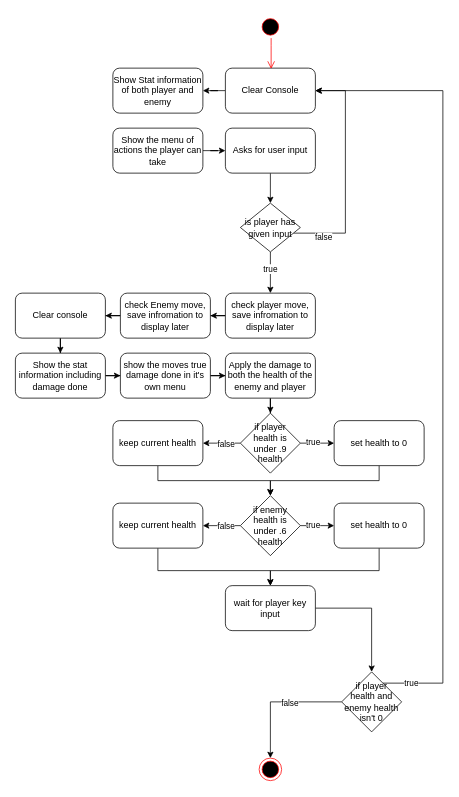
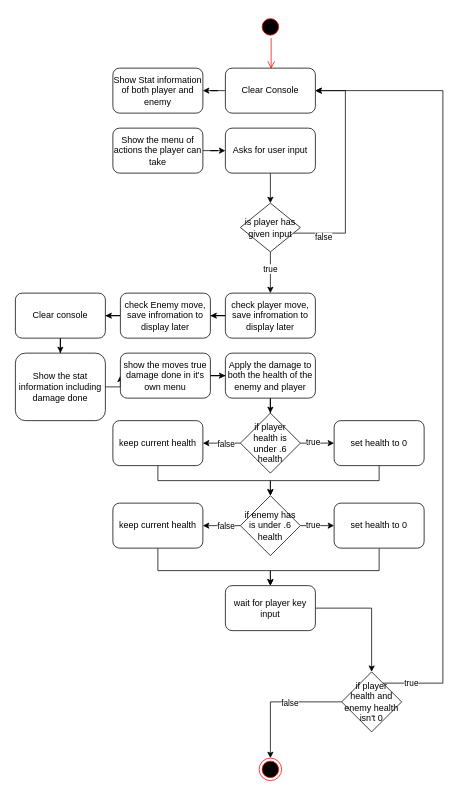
- <mxCell id="21" value="Show the stat information including damage done" style="rounded=1;whiteSpace=wrap;html=1;" parent="1" vertex="1"><mxGeometry x="20" y="470" width="120" height="60" as="geometry" /></mxCell>
+ <mxCell id="21" value="Show the stat information including damage done" style="rounded=1;whiteSpace=wrap;html=1;" parent="1" vertex="1"><mxGeometry x="20" y="470" width="120" height="90" as="geometry" /></mxCell>
- <mxCell id="30" value="if player health is under .9 health" style="rhombus;whiteSpace=wrap;html=1;" parent="1" vertex="1"><mxGeometry x="320" y="550" width="80" height="80" as="geometry" /></mxCell>
+ <mxCell id="30" value="if player health is under .6 health" style="rhombus;whiteSpace=wrap;html=1;" parent="1" vertex="1"><mxGeometry x="320" y="550" width="80" height="80" as="geometry" /></mxCell>
- <mxCell id="39" value="if enemy health is under .6 health" style="rhombus;whiteSpace=wrap;html=1;" parent="1" vertex="1"><mxGeometry x="320" y="660" width="80" height="80" as="geometry" /></mxCell>
+ <mxCell id="39" value="if enemy has is under .6 health" style="rhombus;whiteSpace=wrap;html=1;" parent="1" vertex="1"><mxGeometry x="320" y="660" width="80" height="80" as="geometry" /></mxCell>
